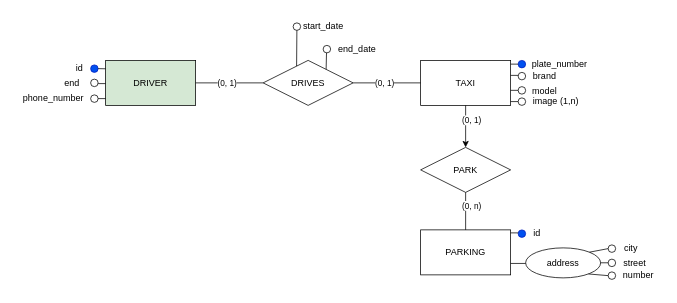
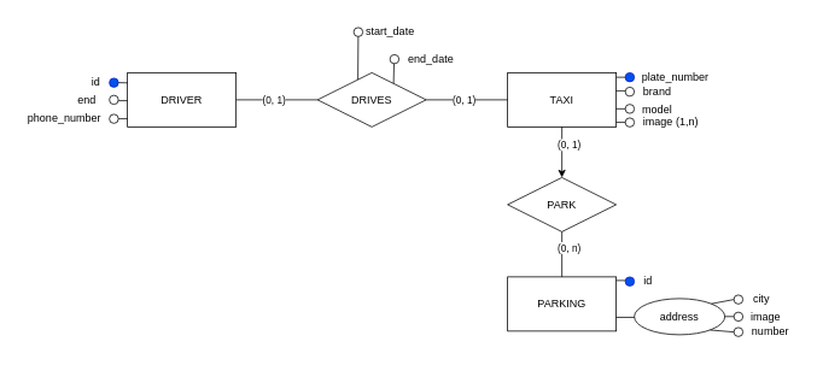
- <mxCell id="2" value="DRIVER" style="rounded=0;whiteSpace=wrap;html=1;fillColor=#d5e8d4;" parent="1" vertex="1"><mxGeometry x="140" y="80" width="120" height="60" as="geometry" /></mxCell>
+ <mxCell id="2" value="DRIVER" style="rounded=0;whiteSpace=wrap;html=1;" parent="1" vertex="1"><mxGeometry x="140" y="80" width="120" height="60" as="geometry" /></mxCell>
- <mxCell id="32" value="street" style="text;html=1;align=center;verticalAlign=middle;resizable=0;points=[];autosize=1;strokeColor=none;fillColor=none;" parent="1" vertex="1"><mxGeometry x="820" y="335" width="50" height="30" as="geometry" /></mxCell>
+ <mxCell id="32" value="image" style="text;html=1;align=center;verticalAlign=middle;resizable=0;points=[];autosize=1;strokeColor=none;fillColor=none;" parent="1" vertex="1"><mxGeometry x="820" y="335" width="50" height="30" as="geometry" /></mxCell>
